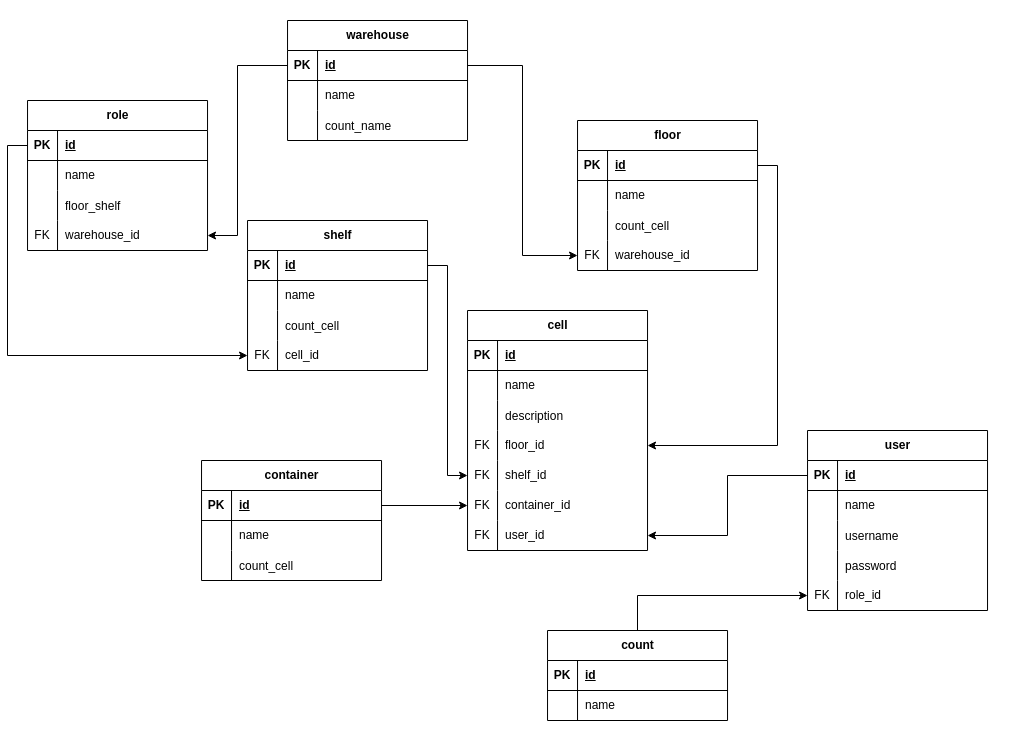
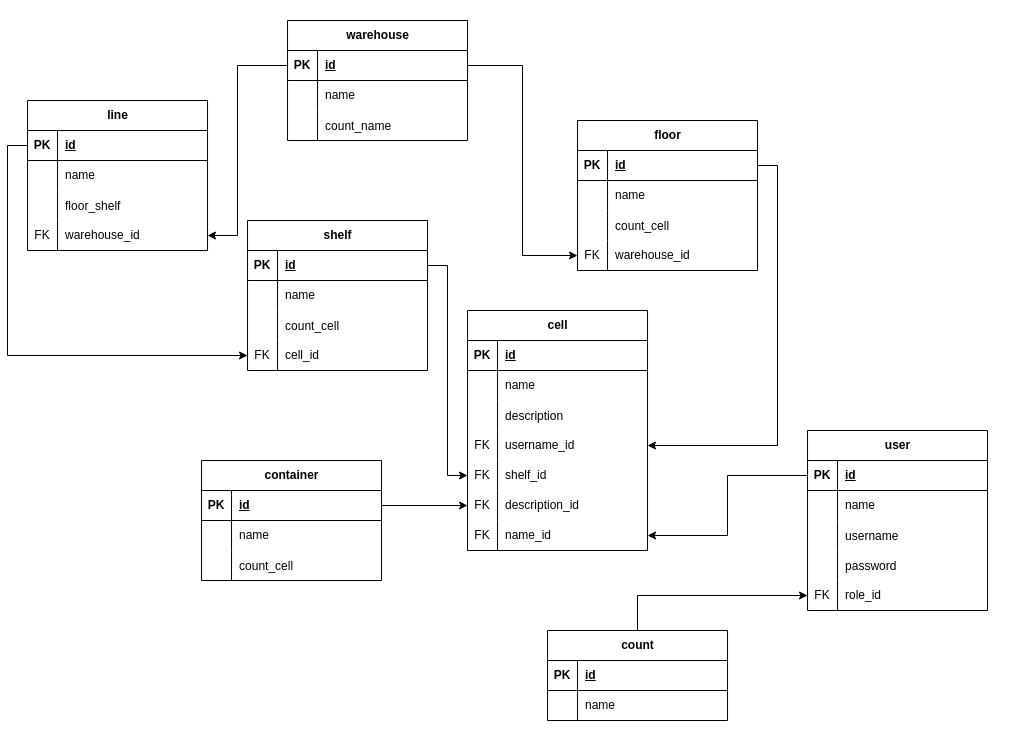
- <mxCell id="2" value="role" style="shape=table;startSize=30;container=1;collapsible=1;childLayout=tableLayout;fixedRows=1;rowLines=0;fontStyle=1;align=center;resizeLast=1;html=1;" parent="1" vertex="1"><mxGeometry x="20.04" y="100" width="180" height="150" as="geometry" /></mxCell>
+ <mxCell id="2" value="line" style="shape=table;startSize=30;container=1;collapsible=1;childLayout=tableLayout;fixedRows=1;rowLines=0;fontStyle=1;align=center;resizeLast=1;html=1;" parent="1" vertex="1"><mxGeometry x="20.04" y="100" width="180" height="150" as="geometry" /></mxCell>
- <mxCell id="40" value="floor_id" style="shape=partialRectangle;connectable=0;fillColor=none;top=0;left=0;bottom=0;right=0;align=left;spacingLeft=6;fontStyle=0;overflow=hidden;whiteSpace=wrap;html=1;" parent="38" vertex="1"><mxGeometry x="30" width="150" height="30" as="geometry"><mxRectangle width="150" height="30" as="alternateBounds" /></mxGeometry></mxCell>
+ <mxCell id="40" value="username_id" style="shape=partialRectangle;connectable=0;fillColor=none;top=0;left=0;bottom=0;right=0;align=left;spacingLeft=6;fontStyle=0;overflow=hidden;whiteSpace=wrap;html=1;" parent="38" vertex="1"><mxGeometry x="30" width="150" height="30" as="geometry"><mxRectangle width="150" height="30" as="alternateBounds" /></mxGeometry></mxCell>
- <mxCell id="46" value="container_id" style="shape=partialRectangle;connectable=0;fillColor=none;top=0;left=0;bottom=0;right=0;align=left;spacingLeft=6;fontStyle=0;overflow=hidden;whiteSpace=wrap;html=1;" parent="44" vertex="1"><mxGeometry x="30" width="150" height="30" as="geometry"><mxRectangle width="150" height="30" as="alternateBounds" /></mxGeometry></mxCell>
+ <mxCell id="46" value="description_id" style="shape=partialRectangle;connectable=0;fillColor=none;top=0;left=0;bottom=0;right=0;align=left;spacingLeft=6;fontStyle=0;overflow=hidden;whiteSpace=wrap;html=1;" parent="44" vertex="1"><mxGeometry x="30" width="150" height="30" as="geometry"><mxRectangle width="150" height="30" as="alternateBounds" /></mxGeometry></mxCell>
- <mxCell id="49" value="user_id" style="shape=partialRectangle;connectable=0;fillColor=none;top=0;left=0;bottom=0;right=0;align=left;spacingLeft=6;fontStyle=0;overflow=hidden;whiteSpace=wrap;html=1;" parent="47" vertex="1"><mxGeometry x="30" width="150" height="30" as="geometry"><mxRectangle width="150" height="30" as="alternateBounds" /></mxGeometry></mxCell>
+ <mxCell id="49" value="name_id" style="shape=partialRectangle;connectable=0;fillColor=none;top=0;left=0;bottom=0;right=0;align=left;spacingLeft=6;fontStyle=0;overflow=hidden;whiteSpace=wrap;html=1;" parent="47" vertex="1"><mxGeometry x="30" width="150" height="30" as="geometry"><mxRectangle width="150" height="30" as="alternateBounds" /></mxGeometry></mxCell>
